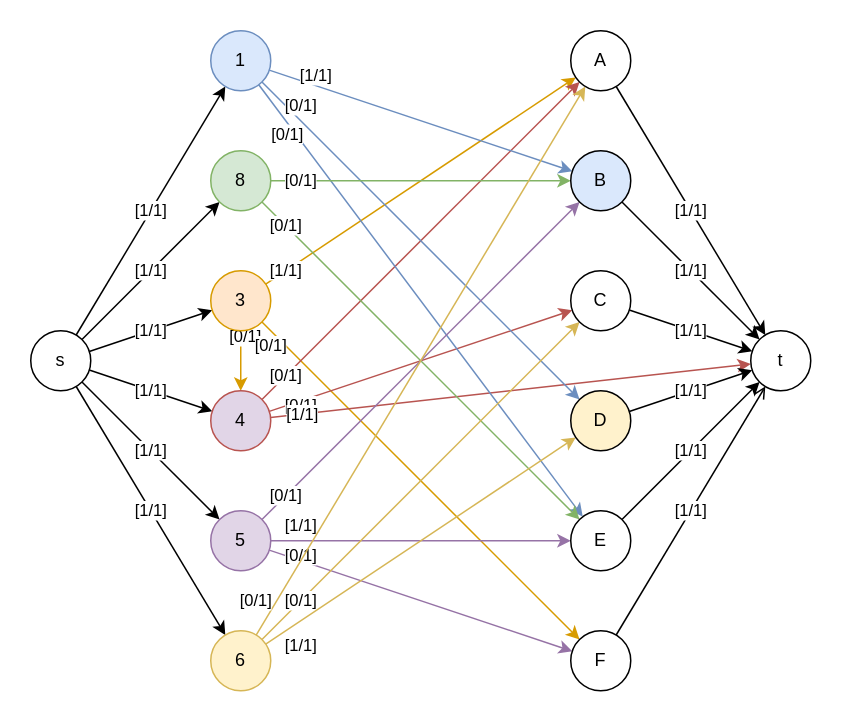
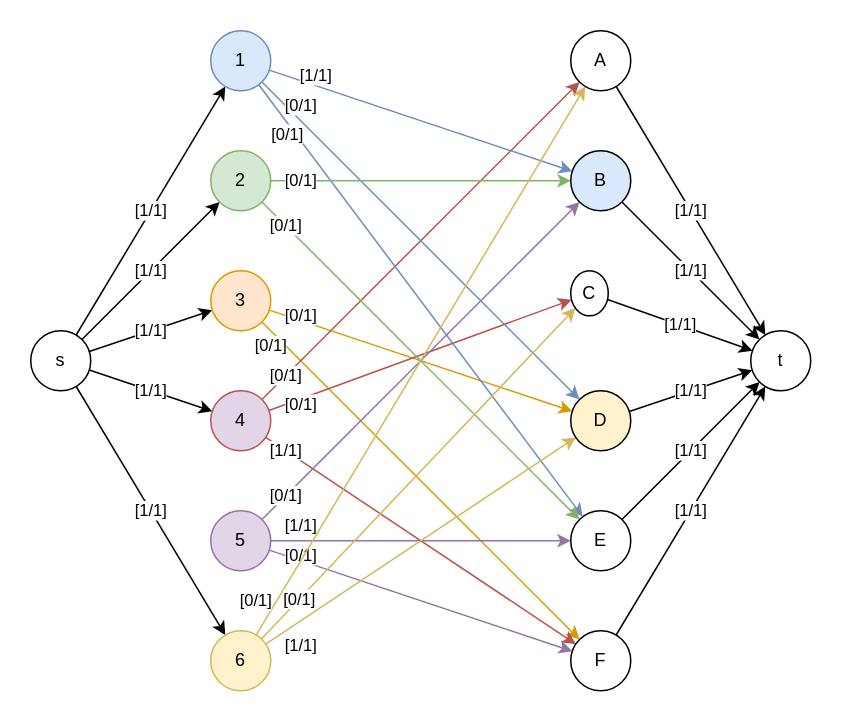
- <mxCell id="23" value="8" style="ellipse;whiteSpace=wrap;html=1;aspect=fixed;fillColor=#d5e8d4;strokeColor=#82b366;" vertex="1" parent="1"><mxGeometry x="140" y="100" width="40" height="40" as="geometry" /></mxCell>
+ <mxCell id="23" value="2" style="ellipse;whiteSpace=wrap;html=1;aspect=fixed;fillColor=#d5e8d4;strokeColor=#82b366;" vertex="1" parent="1"><mxGeometry x="140" y="100" width="40" height="40" as="geometry" /></mxCell>
- <mxCell id="9" value="[1/1]" style="rounded=0;orthogonalLoop=1;jettySize=auto;html=1;fillColor=#ffe6cc;strokeColor=#d79b00;" edge="1" parent="1" source="12" target="37"><mxGeometry x="-0.871" relative="1" as="geometry"><mxPoint as="offset" /></mxGeometry></mxCell>
- <mxCell id="33" value="C" style="ellipse;whiteSpace=wrap;html=1;aspect=fixed;" vertex="1" parent="1"><mxGeometry x="380" y="180" width="40" height="40" as="geometry" /></mxCell>
+ <mxCell id="33" value="C" style="ellipse;whiteSpace=wrap;html=1;aspect=fixed;" vertex="1" parent="1"><mxGeometry x="380" y="180" width="25" height="30" as="geometry" /></mxCell>
- <mxCell id="10" value="[0/1]" style="rounded=0;orthogonalLoop=1;jettySize=auto;html=1;fillColor=#ffe6cc;strokeColor=#d79b00;" edge="1" parent="1" source="12" target="16"><mxGeometry x="-0.802" y="3" relative="1" as="geometry"><mxPoint as="offset" /></mxGeometry></mxCell>
+ <mxCell id="10" value="[0/1]" style="rounded=0;orthogonalLoop=1;jettySize=auto;html=1;fillColor=#ffe6cc;strokeColor=#d79b00;" edge="1" parent="1" source="12" target="35"><mxGeometry x="-0.802" y="3" relative="1" as="geometry"><mxPoint as="offset" /></mxGeometry></mxCell>
- <mxCell id="15" value="[1/1]" style="rounded=0;orthogonalLoop=1;jettySize=auto;html=1;fillColor=#f8cecc;strokeColor=#b85450;" edge="1" parent="1" source="16" target="44"><mxGeometry x="-0.871" relative="1" as="geometry"><mxPoint as="offset" /></mxGeometry></mxCell>
+ <mxCell id="15" value="[1/1]" style="rounded=0;orthogonalLoop=1;jettySize=auto;html=1;fillColor=#f8cecc;strokeColor=#b85450;" edge="1" parent="1" source="16" target="43"><mxGeometry x="-0.871" relative="1" as="geometry"><mxPoint as="offset" /></mxGeometry></mxCell>
- <mxCell id="42" value="[1/1]" style="rounded=0;orthogonalLoop=1;jettySize=auto;html=1;endArrow=open;" edge="1" parent="1" source="43" target="44"><mxGeometry relative="1" as="geometry" /></mxCell>
+ <mxCell id="42" value="[1/1]" style="rounded=0;orthogonalLoop=1;jettySize=auto;html=1;" edge="1" parent="1" source="43" target="44"><mxGeometry relative="1" as="geometry" /></mxCell>
- <mxCell id="6" value="[1/1]" style="rounded=0;orthogonalLoop=1;jettySize=auto;html=1;" edge="1" parent="1" source="8" target="27"><mxGeometry relative="1" as="geometry" /></mxCell>
